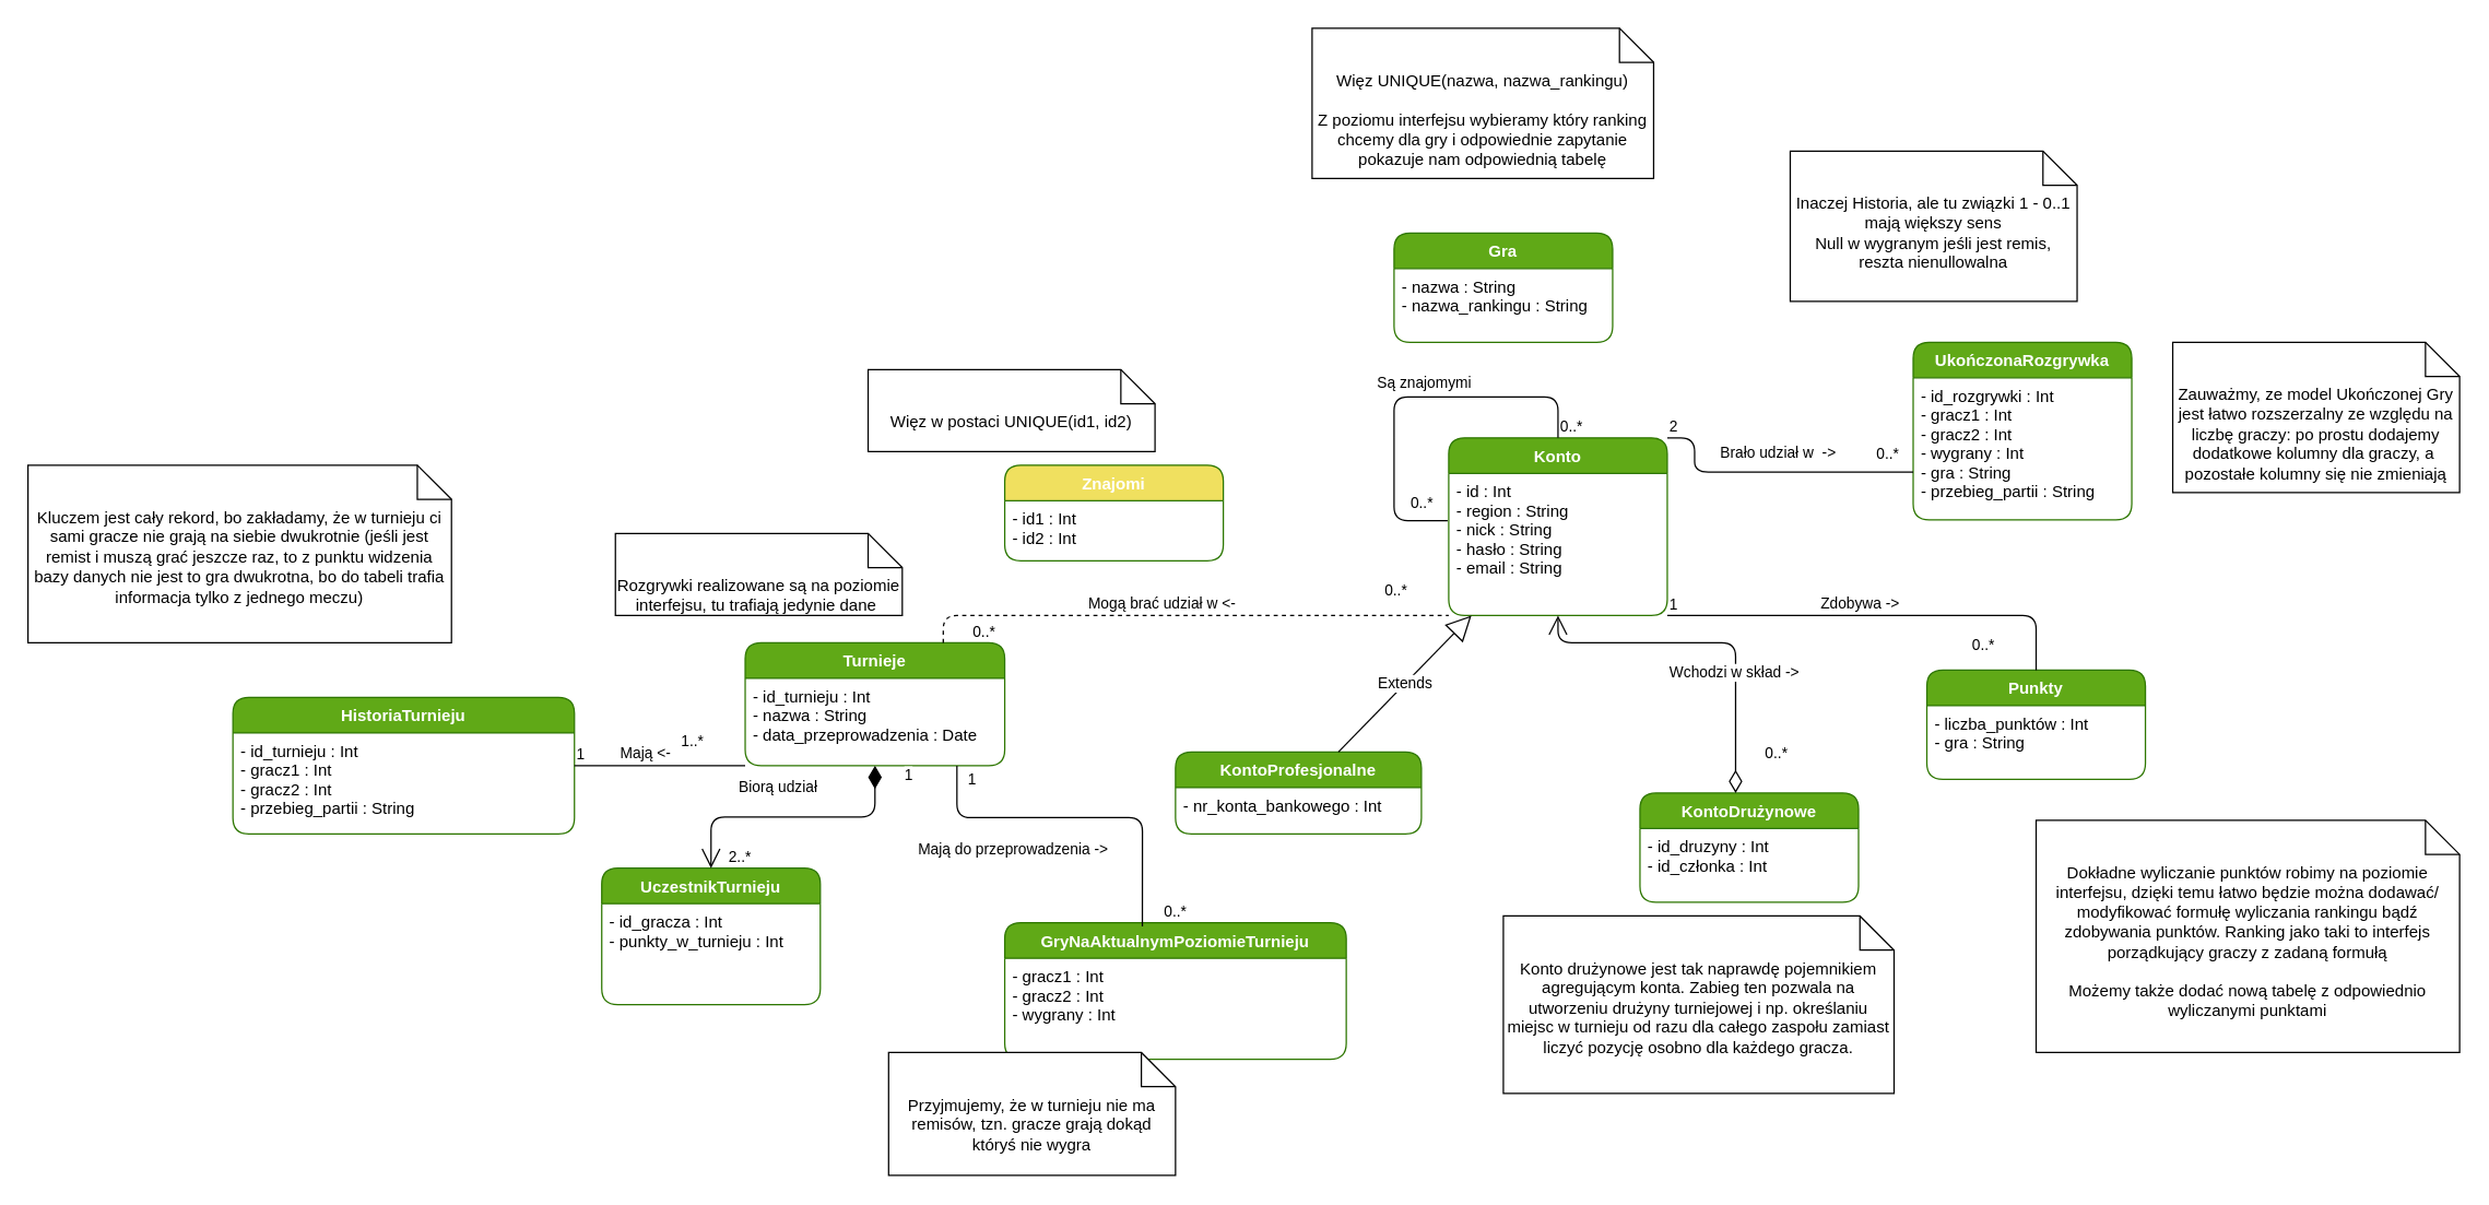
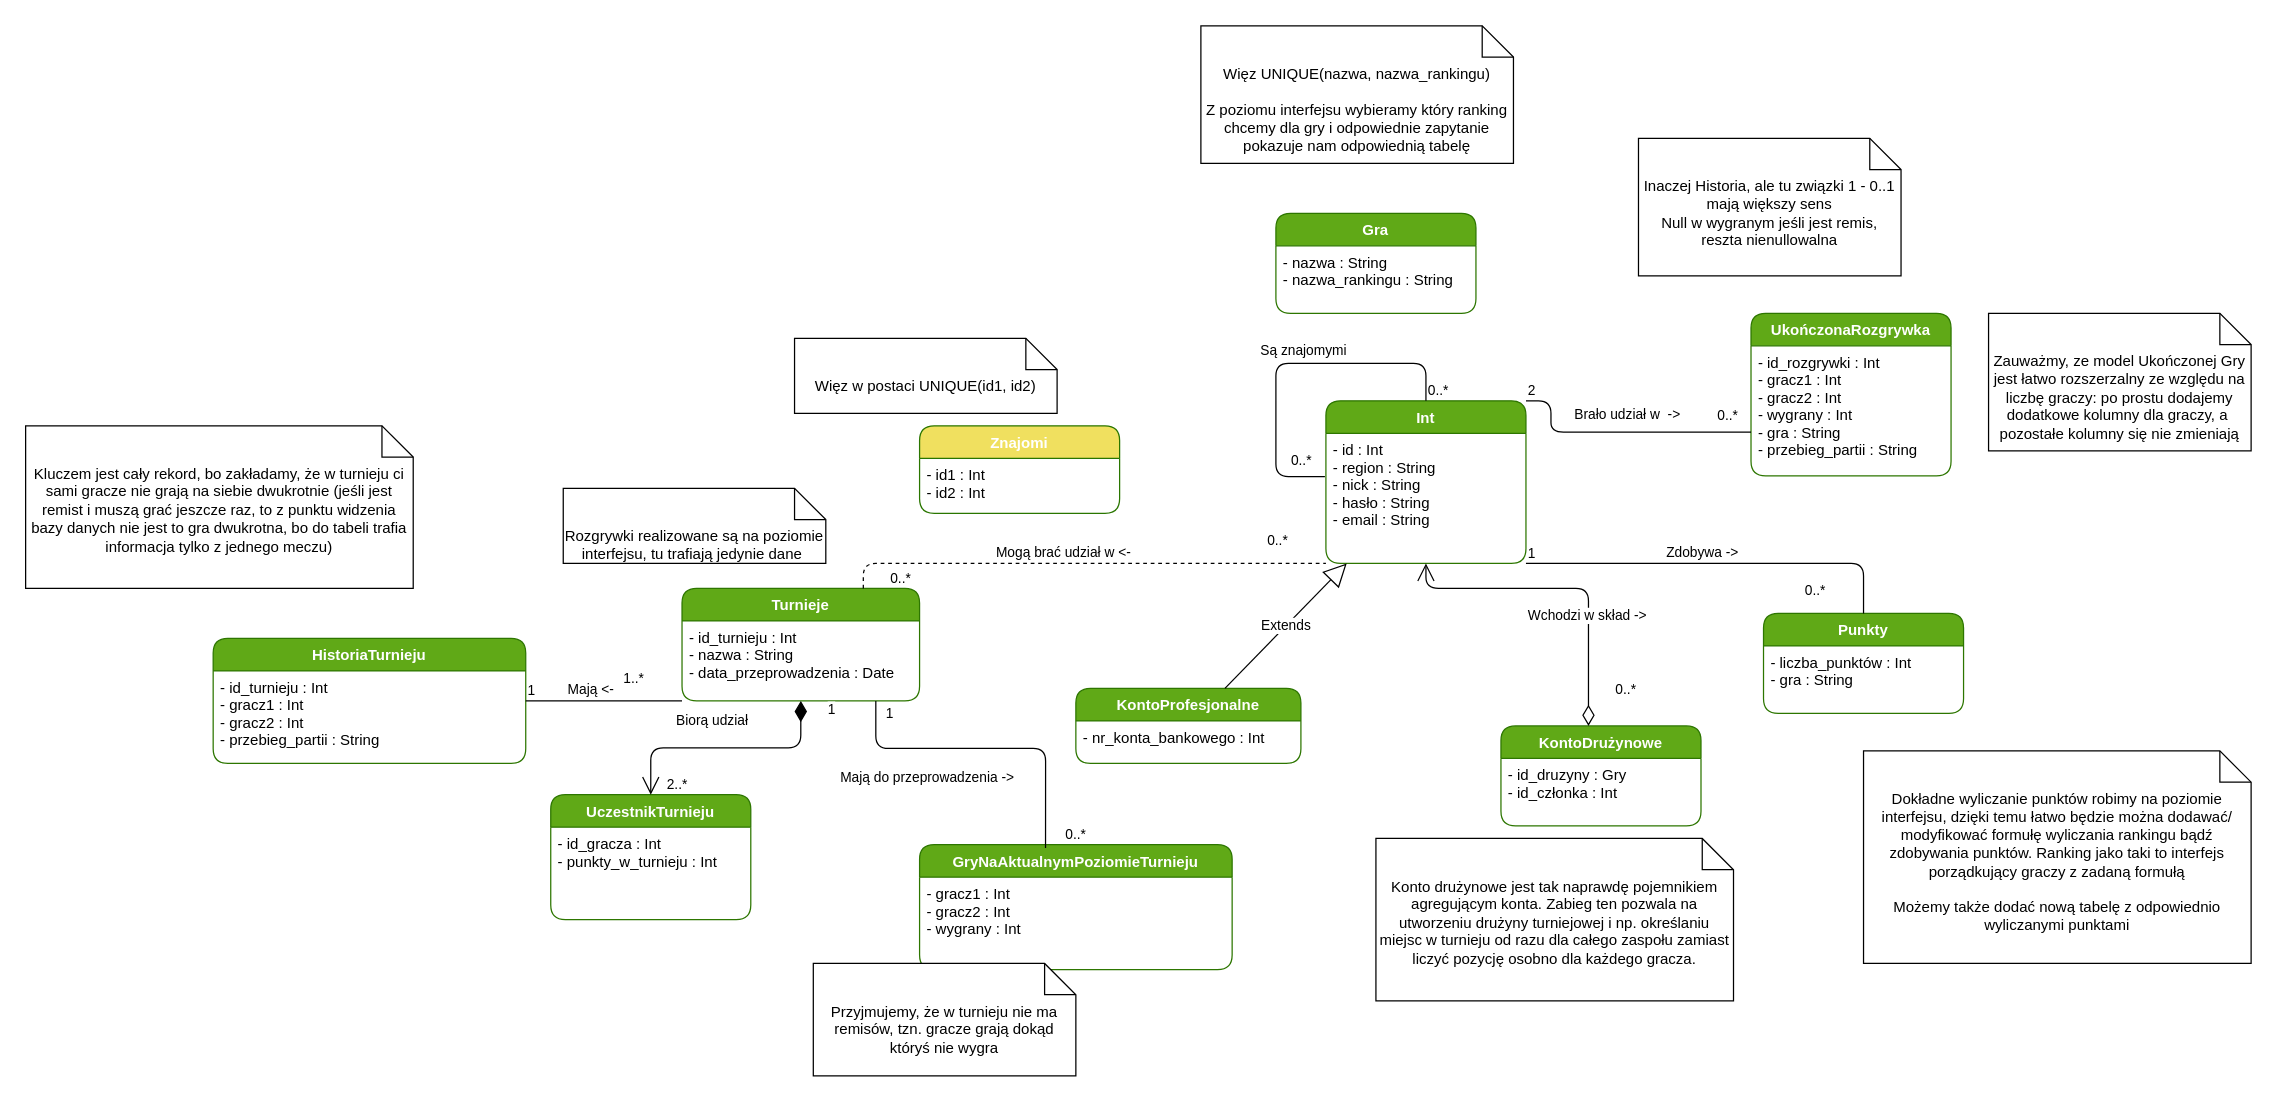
- <mxCell id="2" value="Konto" style="swimlane;fontStyle=1;align=center;verticalAlign=top;childLayout=stackLayout;horizontal=1;startSize=26;horizontalStack=0;resizeParent=1;resizeParentMax=0;resizeLast=0;collapsible=1;marginBottom=0;rounded=1;fillColor=#60a917;strokeColor=#2D7600;fontColor=#ffffff;" vertex="1" parent="1"><mxGeometry x="1060" y="320" width="160" height="130" as="geometry" /></mxCell>
+ <mxCell id="2" value="Int" style="swimlane;fontStyle=1;align=center;verticalAlign=top;childLayout=stackLayout;horizontal=1;startSize=26;horizontalStack=0;resizeParent=1;resizeParentMax=0;resizeLast=0;collapsible=1;marginBottom=0;rounded=1;fillColor=#60a917;strokeColor=#2D7600;fontColor=#ffffff;" vertex="1" parent="1"><mxGeometry x="1060" y="320" width="160" height="130" as="geometry" /></mxCell>
- <mxCell id="12" value="- id_druzyny : Int&#10;- id_członka : Int" style="text;strokeColor=none;fillColor=none;align=left;verticalAlign=top;spacingLeft=4;spacingRight=4;overflow=hidden;rotatable=0;points=[[0,0.5],[1,0.5]];portConstraint=eastwest;rounded=1;" vertex="1" parent="11"><mxGeometry y="26" width="160" height="54" as="geometry" /></mxCell>
+ <mxCell id="12" value="- id_druzyny : Gry&#10;- id_członka : Int" style="text;strokeColor=none;fillColor=none;align=left;verticalAlign=top;spacingLeft=4;spacingRight=4;overflow=hidden;rotatable=0;points=[[0,0.5],[1,0.5]];portConstraint=eastwest;rounded=1;" vertex="1" parent="11"><mxGeometry y="26" width="160" height="54" as="geometry" /></mxCell>
